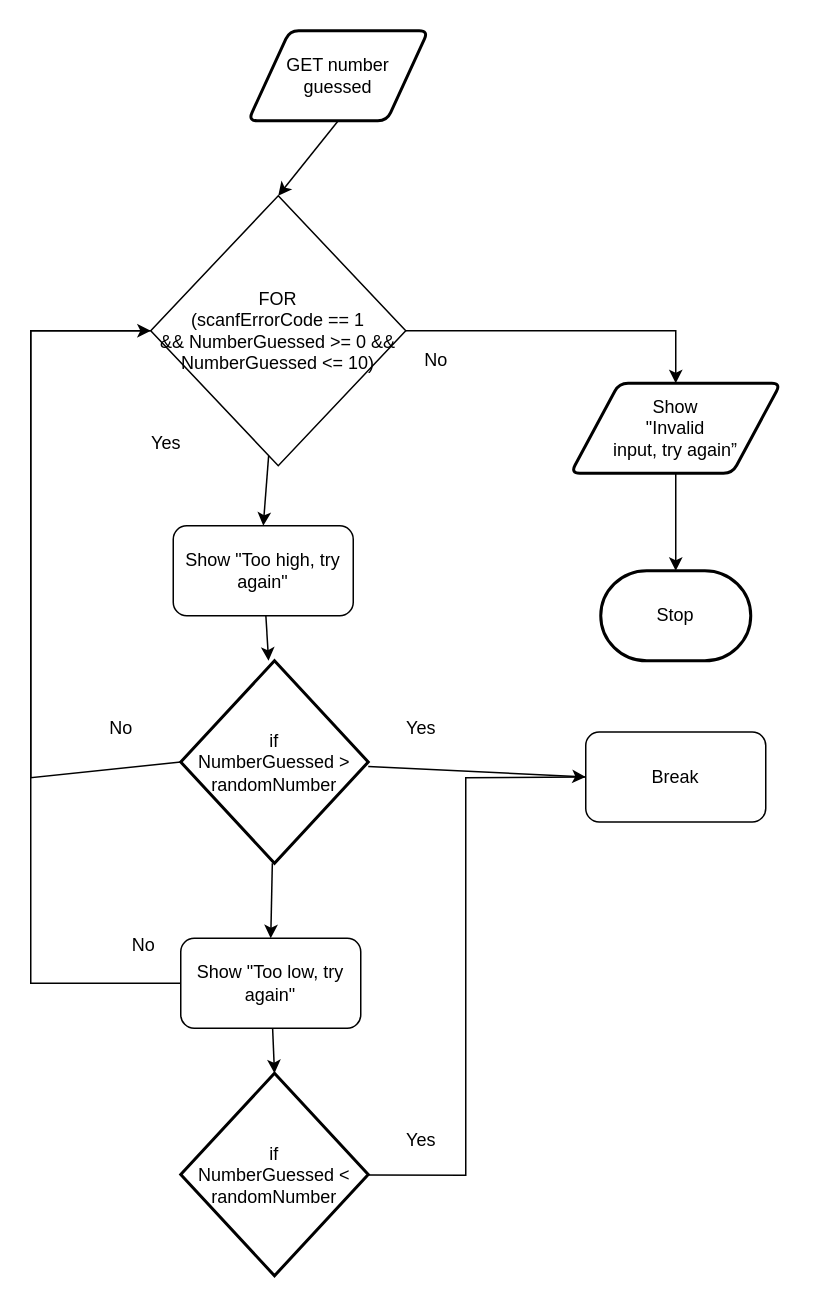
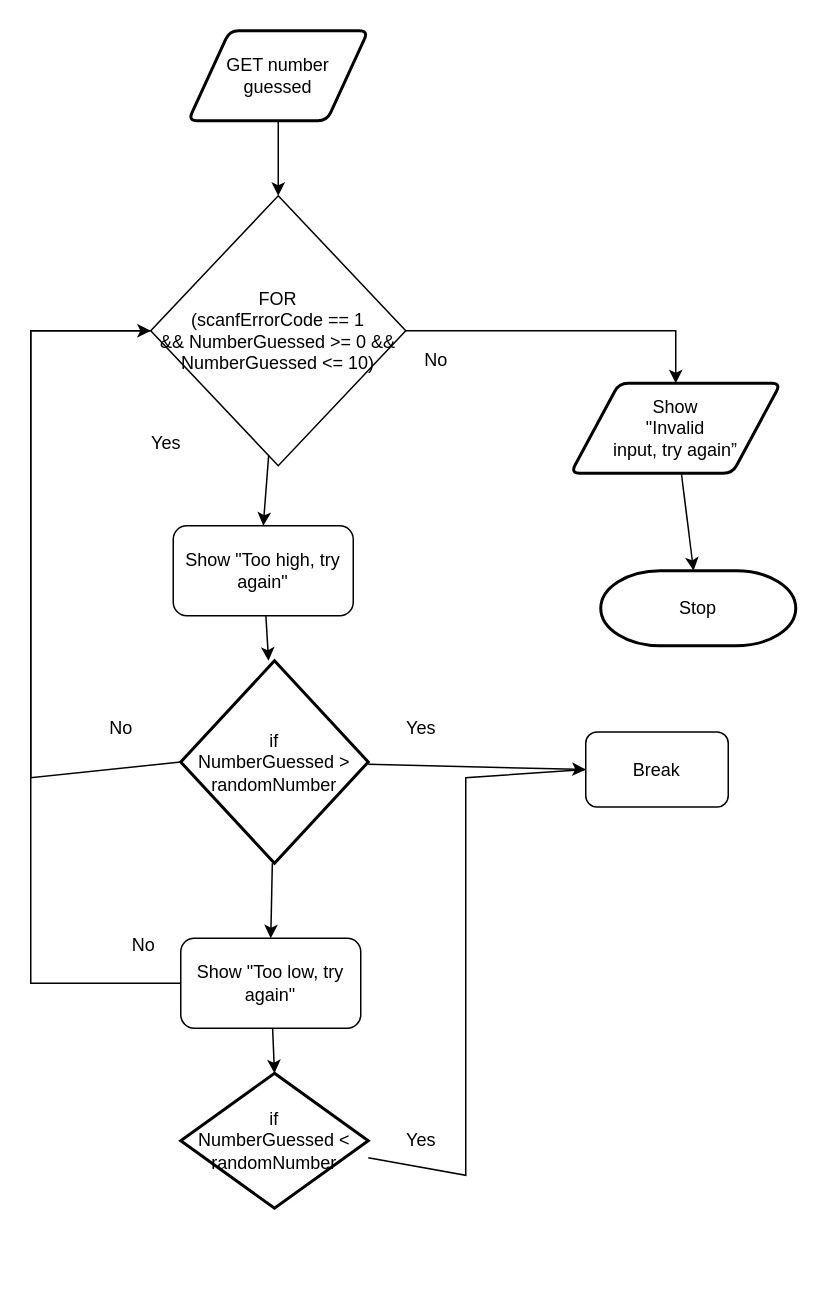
- <mxCell id="3" value="GET number &lt;br&gt;guessed" style="shape=parallelogram;html=1;strokeWidth=2;perimeter=parallelogramPerimeter;whiteSpace=wrap;rounded=1;arcSize=12;size=0.23;" parent="1" vertex="1"><mxGeometry x="165" y="20" width="120" height="60" as="geometry" /></mxCell>
+ <mxCell id="3" value="GET number &lt;br&gt;guessed" style="shape=parallelogram;html=1;strokeWidth=2;perimeter=parallelogramPerimeter;whiteSpace=wrap;rounded=1;arcSize=12;size=0.23;" parent="1" vertex="1"><mxGeometry x="125" y="20" width="120" height="60" as="geometry" /></mxCell>
- <mxCell id="4" value="Stop" style="strokeWidth=2;html=1;shape=mxgraph.flowchart.terminator;whiteSpace=wrap;" vertex="1" parent="1"><mxGeometry x="400" y="380" width="100" height="60" as="geometry" /></mxCell>
+ <mxCell id="4" value="Stop" style="strokeWidth=2;html=1;shape=mxgraph.flowchart.terminator;whiteSpace=wrap;" vertex="1" parent="1"><mxGeometry x="400" y="380" width="130" height="50" as="geometry" /></mxCell>
- <mxCell id="14" value="Break" style="rounded=1;whiteSpace=wrap;html=1;" vertex="1" parent="1"><mxGeometry x="390" y="487.5" width="120" height="60" as="geometry" /></mxCell>
+ <mxCell id="14" value="Break" style="rounded=1;whiteSpace=wrap;html=1;" vertex="1" parent="1"><mxGeometry x="390" y="487.5" width="95" height="50" as="geometry" /></mxCell>
- <mxCell id="21" value="&lt;div&gt;if&lt;/div&gt;&lt;div&gt;NumberGuessed &amp;lt; randomNumber&lt;/div&gt;" style="strokeWidth=2;html=1;shape=mxgraph.flowchart.decision;whiteSpace=wrap;" vertex="1" parent="1"><mxGeometry x="120" y="715" width="125" height="135" as="geometry" /></mxCell>
+ <mxCell id="21" value="&lt;div&gt;if&lt;/div&gt;&lt;div&gt;NumberGuessed &amp;lt; randomNumber&lt;/div&gt;" style="strokeWidth=2;html=1;shape=mxgraph.flowchart.decision;whiteSpace=wrap;" vertex="1" parent="1"><mxGeometry x="120" y="715" width="125" height="90" as="geometry" /></mxCell>
